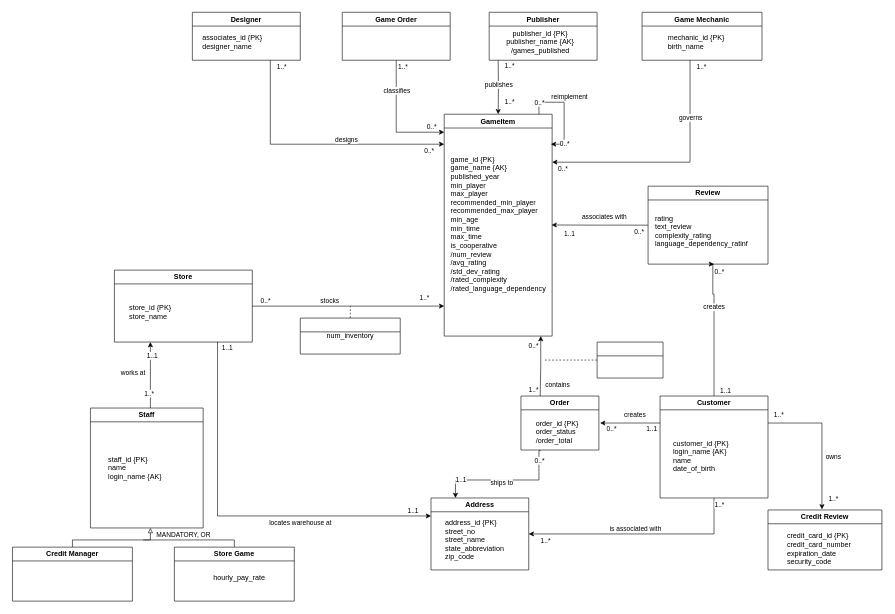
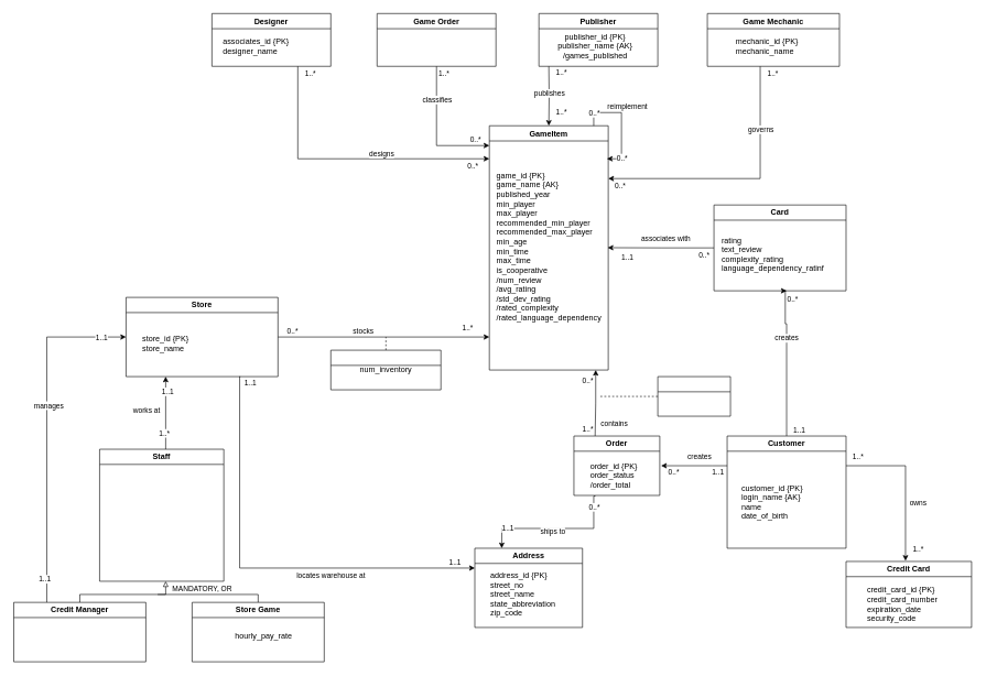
- <mxCell id="23" value="mechanic_id {PK}&lt;br&gt;&lt;div style=&quot;text-align: left;&quot;&gt;&lt;span style=&quot;background-color: initial;&quot;&gt;birth_name&lt;/span&gt;&lt;/div&gt;" style="text;html=1;align=center;verticalAlign=middle;resizable=0;points=[];autosize=1;strokeColor=none;fillColor=none;" parent="22" vertex="1"><mxGeometry x="30" y="30" width="120" height="40" as="geometry" /></mxCell>
+ <mxCell id="23" value="mechanic_id {PK}&lt;br&gt;&lt;div style=&quot;text-align: left;&quot;&gt;&lt;span style=&quot;background-color: initial;&quot;&gt;mechanic_name&lt;/span&gt;&lt;/div&gt;" style="text;html=1;align=center;verticalAlign=middle;resizable=0;points=[];autosize=1;strokeColor=none;fillColor=none;" parent="22" vertex="1"><mxGeometry x="30" y="30" width="120" height="40" as="geometry" /></mxCell>
- <mxCell id="79" value="Review" style="swimlane;whiteSpace=wrap;html=1;startSize=23;" parent="1" vertex="1"><mxGeometry x="1080" y="310" width="200" height="130" as="geometry" /></mxCell>
+ <mxCell id="79" value="Card" style="swimlane;whiteSpace=wrap;html=1;startSize=23;" parent="1" vertex="1"><mxGeometry x="1080" y="310" width="200" height="130" as="geometry" /></mxCell>
+ <mxCell id="47" style="edgeStyle=orthogonalEdgeStyle;rounded=0;orthogonalLoop=1;jettySize=auto;html=1;exitX=0.25;exitY=0;exitDx=0;exitDy=0;entryX=0;entryY=0.5;entryDx=0;entryDy=0;" parent="1" source="51" target="31" edge="1"><mxGeometry relative="1" as="geometry" /></mxCell>
+ <mxCell id="48" value="manages" style="edgeLabel;html=1;align=center;verticalAlign=middle;resizable=0;points=[];" parent="47" vertex="1" connectable="0"><mxGeometry x="0.144" y="-2" relative="1" as="geometry"><mxPoint as="offset" /></mxGeometry></mxCell>
+ <mxCell id="49" value="1..1" style="edgeLabel;html=1;align=center;verticalAlign=middle;resizable=0;points=[];" parent="47" vertex="1" connectable="0"><mxGeometry x="-0.86" y="3" relative="1" as="geometry"><mxPoint y="1" as="offset" /></mxGeometry></mxCell>
+ <mxCell id="50" value="1..1" style="edgeLabel;html=1;align=center;verticalAlign=middle;resizable=0;points=[];" parent="47" vertex="1" connectable="0"><mxGeometry x="0.857" relative="1" as="geometry"><mxPoint x="-1" as="offset" /></mxGeometry></mxCell>
- <mxCell id="45" value="staff_id {PK}&lt;br&gt;&lt;div style=&quot;&quot;&gt;&lt;span style=&quot;background-color: initial;&quot;&gt;name&lt;/span&gt;&lt;/div&gt;&lt;div style=&quot;&quot;&gt;&lt;span style=&quot;background-color: initial;&quot;&gt;login_name {AK}&lt;/span&gt;&lt;/div&gt;" style="text;html=1;align=left;verticalAlign=middle;resizable=0;points=[];autosize=1;strokeColor=none;fillColor=none;" parent="44" vertex="1"><mxGeometry x="28" y="70" width="110" height="60" as="geometry" /></mxCell>
- <mxCell id="63" style="edgeStyle=orthogonalEdgeStyle;rounded=0;orthogonalLoop=1;jettySize=auto;html=1;entryX=1;entryY=0.5;entryDx=0;entryDy=0;" parent="1" source="67" target="93" edge="1"><mxGeometry relative="1" as="geometry"><Array as="points"><mxPoint x="1190" y="890" /></Array></mxGeometry></mxCell>
- <mxCell id="64" value="is associated with" style="edgeLabel;html=1;align=center;verticalAlign=middle;resizable=0;points=[];" parent="63" vertex="1" connectable="0"><mxGeometry x="0.058" y="5" relative="1" as="geometry"><mxPoint x="3" y="-15" as="offset" /></mxGeometry></mxCell>
- <mxCell id="65" value="1..*" style="edgeLabel;html=1;align=center;verticalAlign=middle;resizable=0;points=[];" parent="63" vertex="1" connectable="0"><mxGeometry x="-0.965" y="-1" relative="1" as="geometry"><mxPoint x="9" y="4" as="offset" /></mxGeometry></mxCell>
- <mxCell id="66" value="1..*" style="edgeLabel;html=1;align=center;verticalAlign=middle;resizable=0;points=[];" parent="63" vertex="1" connectable="0"><mxGeometry x="0.851" y="1" relative="1" as="geometry"><mxPoint y="9" as="offset" /></mxGeometry></mxCell>
- <mxCell id="81" value="Credit Review" style="swimlane;whiteSpace=wrap;html=1;" parent="1" vertex="1"><mxGeometry x="1280" y="850" width="190" height="100" as="geometry" /></mxCell>
+ <mxCell id="81" value="Credit Card" style="swimlane;whiteSpace=wrap;html=1;" parent="1" vertex="1"><mxGeometry x="1280" y="850" width="190" height="100" as="geometry" /></mxCell>
